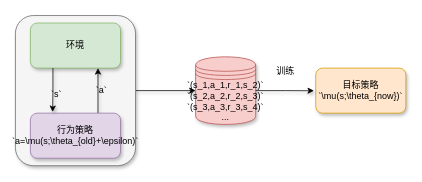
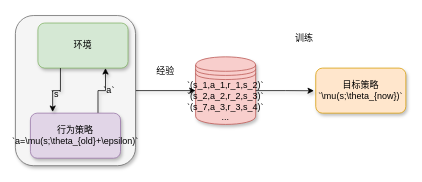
- <mxCell id="4" value="环境" style="rounded=1;whiteSpace=wrap;html=1;fillColor=#d5e8d4;strokeColor=#82b366;shadow=1;" parent="1" vertex="1"><mxGeometry x="40" y="30" width="120" height="60" as="geometry" /></mxCell>
+ <mxCell id="4" value="环境" style="rounded=1;whiteSpace=wrap;html=1;fillColor=#d5e8d4;strokeColor=#82b366;shadow=1;" parent="1" vertex="1"><mxGeometry x="50" y="30" width="120" height="60" as="geometry" /></mxCell>
+ <mxCell id="11" value="经验" style="text;strokeColor=none;align=center;fillColor=none;html=1;verticalAlign=middle;whiteSpace=wrap;rounded=0;shadow=1;" parent="1" vertex="1"><mxGeometry x="190" y="80" width="60" height="30" as="geometry" /></mxCell>
- <mxCell id="12" value="训练" style="text;strokeColor=none;align=center;fillColor=none;html=1;verticalAlign=middle;whiteSpace=wrap;rounded=0;shadow=1;" parent="1" vertex="1"><mxGeometry x="350" y="80" width="60" height="30" as="geometry" /></mxCell>
+ <mxCell id="12" value="训练" style="text;strokeColor=none;align=center;fillColor=none;html=1;verticalAlign=middle;whiteSpace=wrap;rounded=0;shadow=1;" parent="1" vertex="1"><mxGeometry x="375" y="35" width="60" height="30" as="geometry" /></mxCell>
- <mxCell id="13" value="`a`" style="text;strokeColor=none;align=center;fillColor=none;html=1;verticalAlign=middle;whiteSpace=wrap;rounded=0;shadow=1;" vertex="1" parent="1"><mxGeometry x="120" y="105" width="30" height="30" as="geometry" /></mxCell>
+ <mxCell id="13" value="`a`" style="text;strokeColor=none;align=center;fillColor=none;html=1;verticalAlign=middle;whiteSpace=wrap;rounded=0;shadow=1;" vertex="1" parent="1"><mxGeometry x="130" y="105" width="30" height="30" as="geometry" /></mxCell>
- <mxCell id="8" value="&lt;div&gt;`(s_1,a_1,r_1,s_2)`&lt;/div&gt;&lt;div&gt;`(s_2,a_2,r_2,s_3)`&lt;/div&gt;&lt;div&gt;`(s_3,a_3,r_3,s_4)`&lt;/div&gt;&lt;div&gt;...&lt;br&gt;&lt;/div&gt;" style="shape=datastore;whiteSpace=wrap;html=1;fillColor=#f8cecc;strokeColor=#b85450;shadow=1;" parent="1" vertex="1"><mxGeometry x="260" y="75" width="80" height="90" as="geometry" /></mxCell>
+ <mxCell id="8" value="&lt;div&gt;`(s_1,a_1,r_1,s_2)`&lt;/div&gt;&lt;div&gt;`(s_2,a_2,r_2,s_3)`&lt;/div&gt;&lt;div&gt;`(s_7,a_3,r_3,s_4)`&lt;/div&gt;&lt;div&gt;...&lt;br&gt;&lt;/div&gt;" style="shape=datastore;whiteSpace=wrap;html=1;fillColor=#f8cecc;strokeColor=#b85450;shadow=1;" parent="1" vertex="1"><mxGeometry x="260" y="75" width="80" height="90" as="geometry" /></mxCell>
